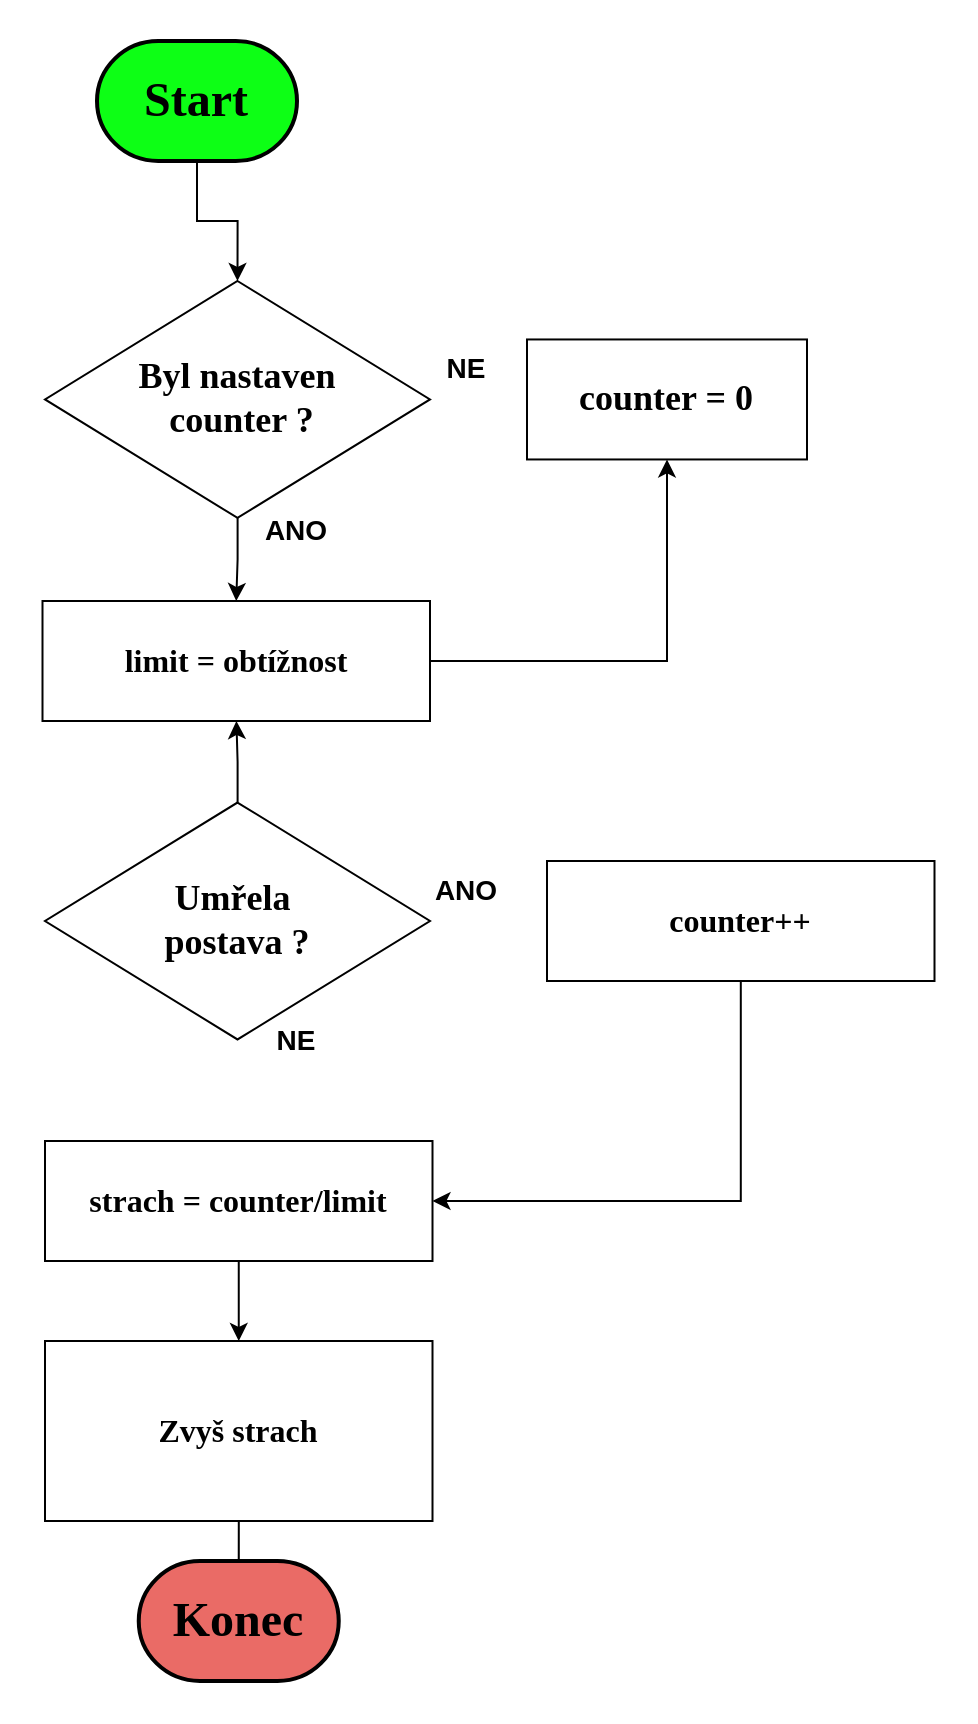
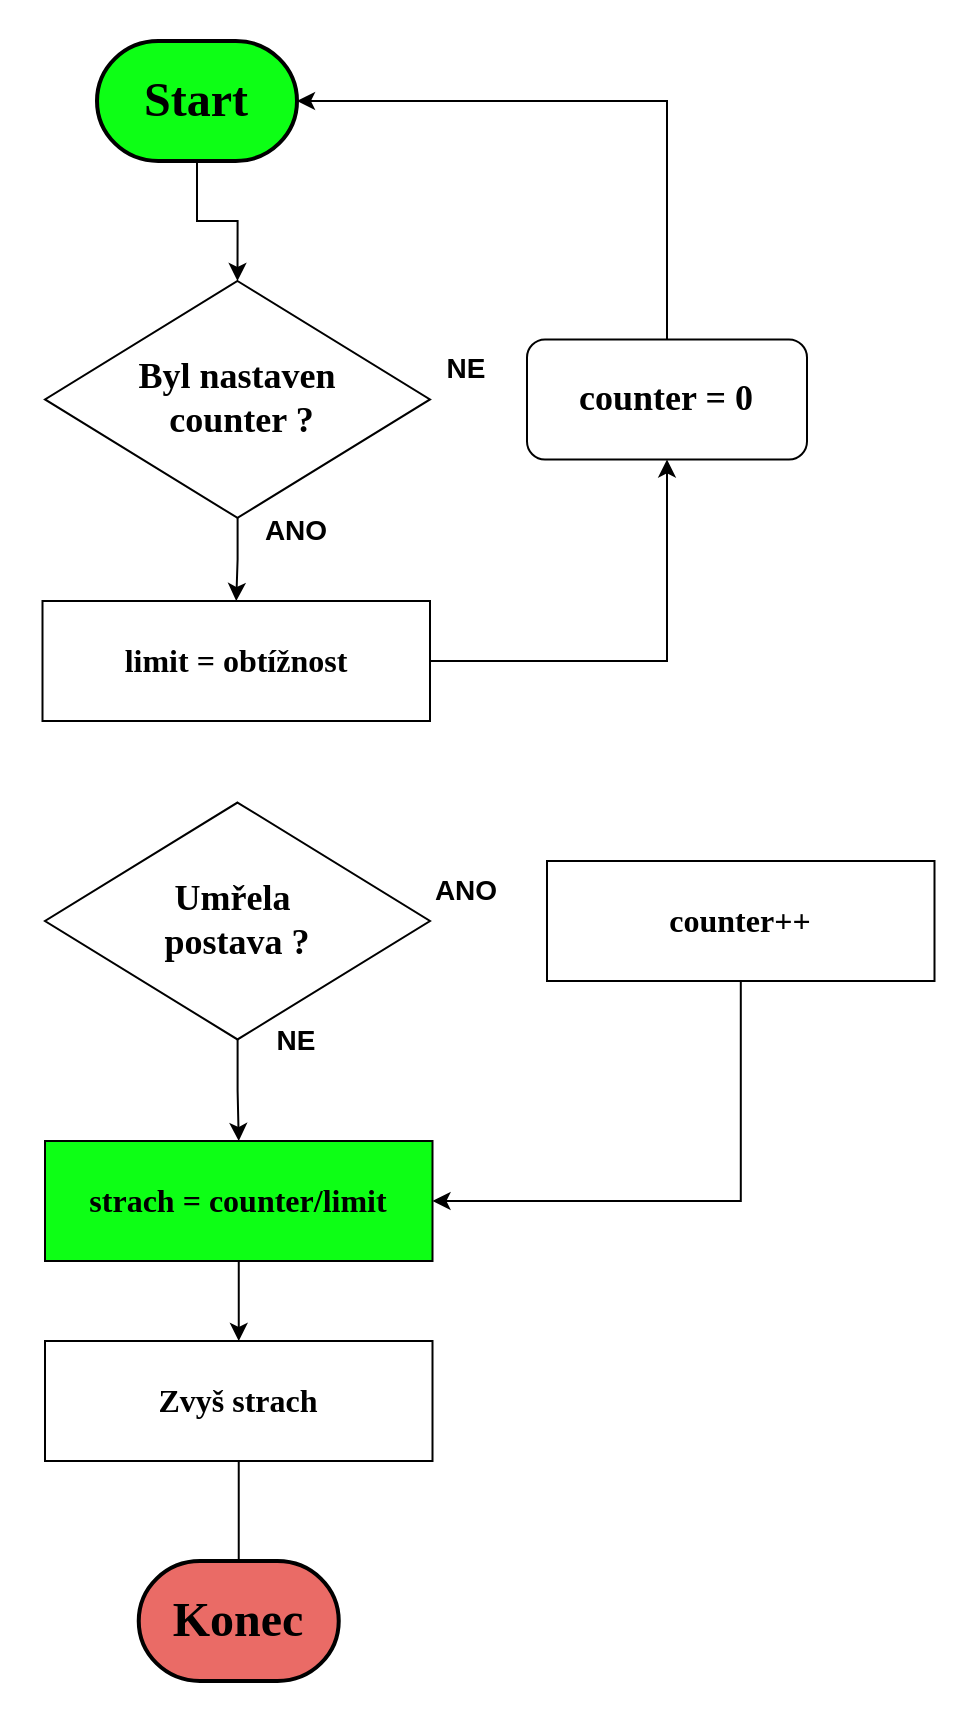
+ <mxCell id="12" style="edgeStyle=orthogonalEdgeStyle;rounded=0;orthogonalLoop=1;jettySize=auto;html=1;entryX=1;entryY=0.5;entryDx=0;entryDy=0;entryPerimeter=0;" edge="1" parent="1" source="11" target="3"><mxGeometry relative="1" as="geometry"><Array as="points"><mxPoint x="333" y="50" /></Array></mxGeometry></mxCell>
- <mxCell id="11" value="&lt;font style=&quot;font-size: 18px;&quot; face=&quot;Verdana&quot;&gt;&lt;b style=&quot;&quot;&gt;counter = 0&lt;/b&gt;&lt;/font&gt;" style="rounded=0;whiteSpace=wrap;html=1;" vertex="1" parent="1"><mxGeometry x="263" y="169.23" width="140" height="60" as="geometry" /></mxCell>
+ <mxCell id="11" value="&lt;font style=&quot;font-size: 18px;&quot; face=&quot;Verdana&quot;&gt;&lt;b style=&quot;&quot;&gt;counter = 0&lt;/b&gt;&lt;/font&gt;" style="whiteSpace=wrap;html=1;rounded=1;" vertex="1" parent="1"><mxGeometry x="263" y="169.23" width="140" height="60" as="geometry" /></mxCell>
- <mxCell id="13" style="edgeStyle=orthogonalEdgeStyle;rounded=0;orthogonalLoop=1;jettySize=auto;html=1;" edge="1" parent="1" source="14" target="6"><mxGeometry relative="1" as="geometry" /></mxCell>
+ <mxCell id="13" style="edgeStyle=orthogonalEdgeStyle;rounded=0;orthogonalLoop=1;jettySize=auto;html=1;entryX=0.5;entryY=0;entryDx=0;entryDy=0;" edge="1" parent="1" source="14" target="20"><mxGeometry relative="1" as="geometry" /></mxCell>
- <mxCell id="20" value="&lt;font style=&quot;font-size: 16px;&quot; face=&quot;Verdana&quot;&gt;&lt;b style=&quot;&quot;&gt;strach = counter/limit&lt;/b&gt;&lt;/font&gt;" style="rounded=0;whiteSpace=wrap;html=1;" vertex="1" parent="1"><mxGeometry x="22" y="570" width="193.75" height="60" as="geometry" /></mxCell>
+ <mxCell id="20" value="&lt;font style=&quot;font-size: 16px;&quot; face=&quot;Verdana&quot;&gt;&lt;b style=&quot;&quot;&gt;strach = counter/limit&lt;/b&gt;&lt;/font&gt;" style="rounded=0;whiteSpace=wrap;html=1;fillColor=#0dff15;" vertex="1" parent="1"><mxGeometry x="22" y="570" width="193.75" height="60" as="geometry" /></mxCell>
- <mxCell id="21" value="&lt;font style=&quot;font-size: 16px;&quot; face=&quot;Verdana&quot;&gt;&lt;b style=&quot;&quot;&gt;Zvyš strach&lt;/b&gt;&lt;/font&gt;" style="rounded=0;whiteSpace=wrap;html=1;" vertex="1" parent="1"><mxGeometry x="22" y="670" width="193.75" height="90" as="geometry" /></mxCell>
+ <mxCell id="21" value="&lt;font style=&quot;font-size: 16px;&quot; face=&quot;Verdana&quot;&gt;&lt;b style=&quot;&quot;&gt;Zvyš strach&lt;/b&gt;&lt;/font&gt;" style="rounded=0;whiteSpace=wrap;html=1;" vertex="1" parent="1"><mxGeometry x="22" y="670" width="193.75" height="60" as="geometry" /></mxCell>
